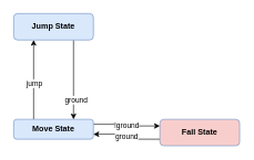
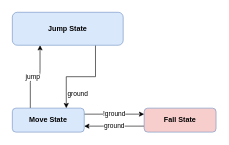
- <mxCell id="8" value="Jump State" style="rounded=1;whiteSpace=wrap;html=1;fillColor=#dae8fc;fontStyle=1;verticalAlign=middle;strokeColor=#6c8ebf;" vertex="1" parent="1"><mxGeometry x="20" y="20" width="120" height="40" as="geometry" /></mxCell>
+ <mxCell id="8" value="Jump State" style="rounded=1;whiteSpace=wrap;html=1;fillColor=#dae8fc;fontStyle=1;verticalAlign=middle;strokeColor=#6c8ebf;" vertex="1" parent="1"><mxGeometry x="20" y="20" width="185" height="55" as="geometry" /></mxCell>
- <mxCell id="5" value="Move State" style="rounded=1;whiteSpace=wrap;html=1;fillColor=#dae8fc;fontStyle=1;verticalAlign=middle;strokeColor=#6c8ebf;" parent="1" vertex="1"><mxGeometry x="20" y="180" width="120" height="30" as="geometry" /></mxCell>
+ <mxCell id="5" value="Move State" style="rounded=1;whiteSpace=wrap;html=1;fillColor=#dae8fc;fontStyle=1;verticalAlign=middle;strokeColor=#6c8ebf;" parent="1" vertex="1"><mxGeometry x="20" y="180" width="120" height="40" as="geometry" /></mxCell>
